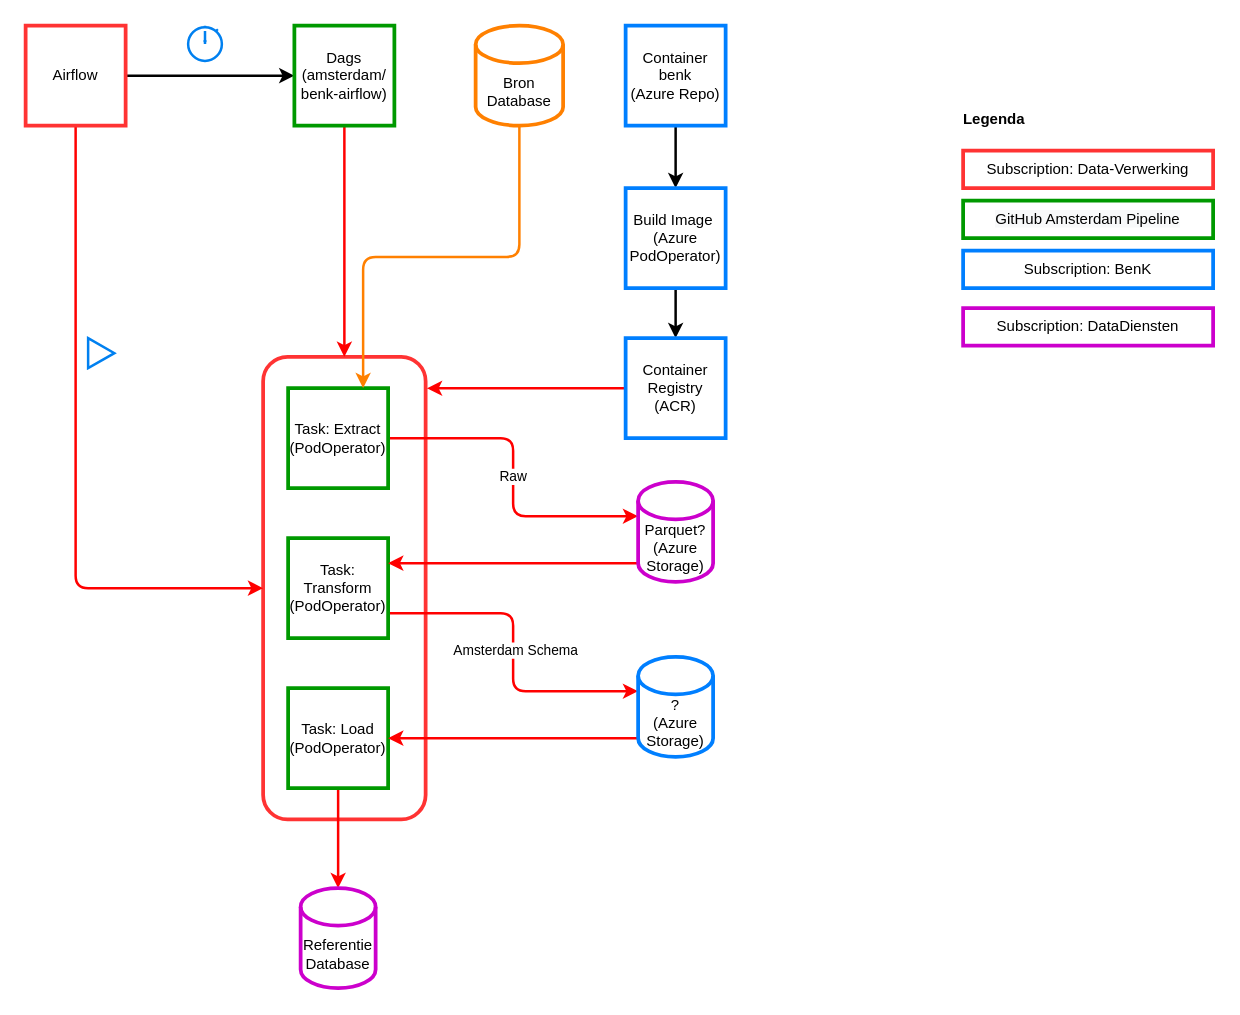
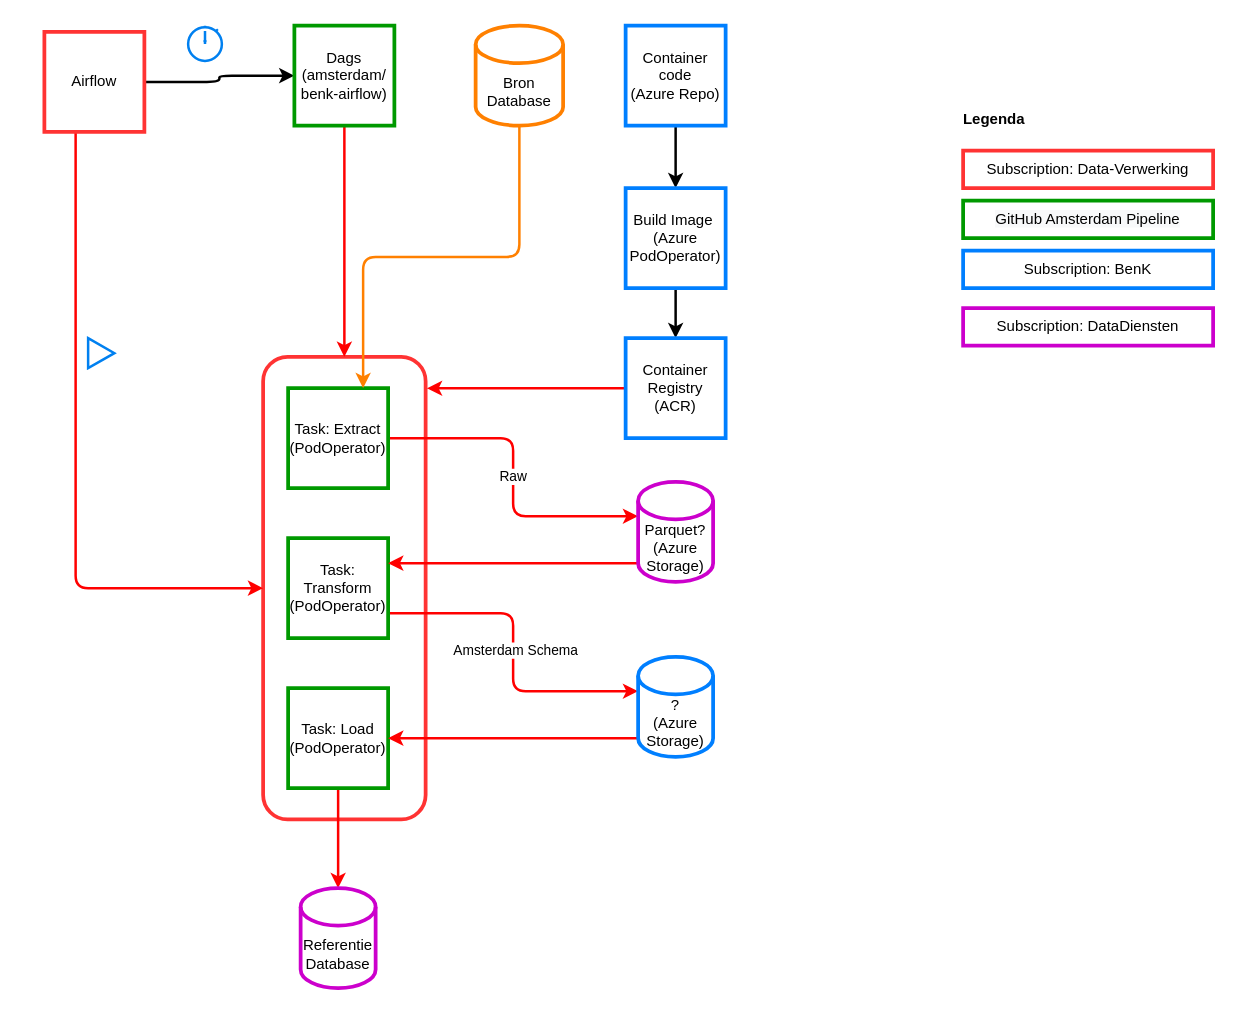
- <mxCell id="5" value="Airflow" style="whiteSpace=wrap;html=1;aspect=fixed;strokeColor=#FF3333;strokeWidth=3;" parent="1" vertex="1"><mxGeometry x="20" y="20" width="80" height="80" as="geometry" /></mxCell>
+ <mxCell id="5" value="Airflow" style="whiteSpace=wrap;html=1;aspect=fixed;strokeColor=#FF3333;strokeWidth=3;" parent="1" vertex="1"><mxGeometry x="35" y="25" width="80" height="80" as="geometry" /></mxCell>
- <mxCell id="9" value="Container benk &lt;br&gt;(Azure Repo)" style="whiteSpace=wrap;html=1;aspect=fixed;strokeColor=#007FFF;strokeWidth=3;" parent="1" vertex="1"><mxGeometry x="500" y="20" width="80" height="80" as="geometry" /></mxCell>
+ <mxCell id="9" value="Container code &lt;br&gt;(Azure Repo)" style="whiteSpace=wrap;html=1;aspect=fixed;strokeColor=#007FFF;strokeWidth=3;" parent="1" vertex="1"><mxGeometry x="500" y="20" width="80" height="80" as="geometry" /></mxCell>
